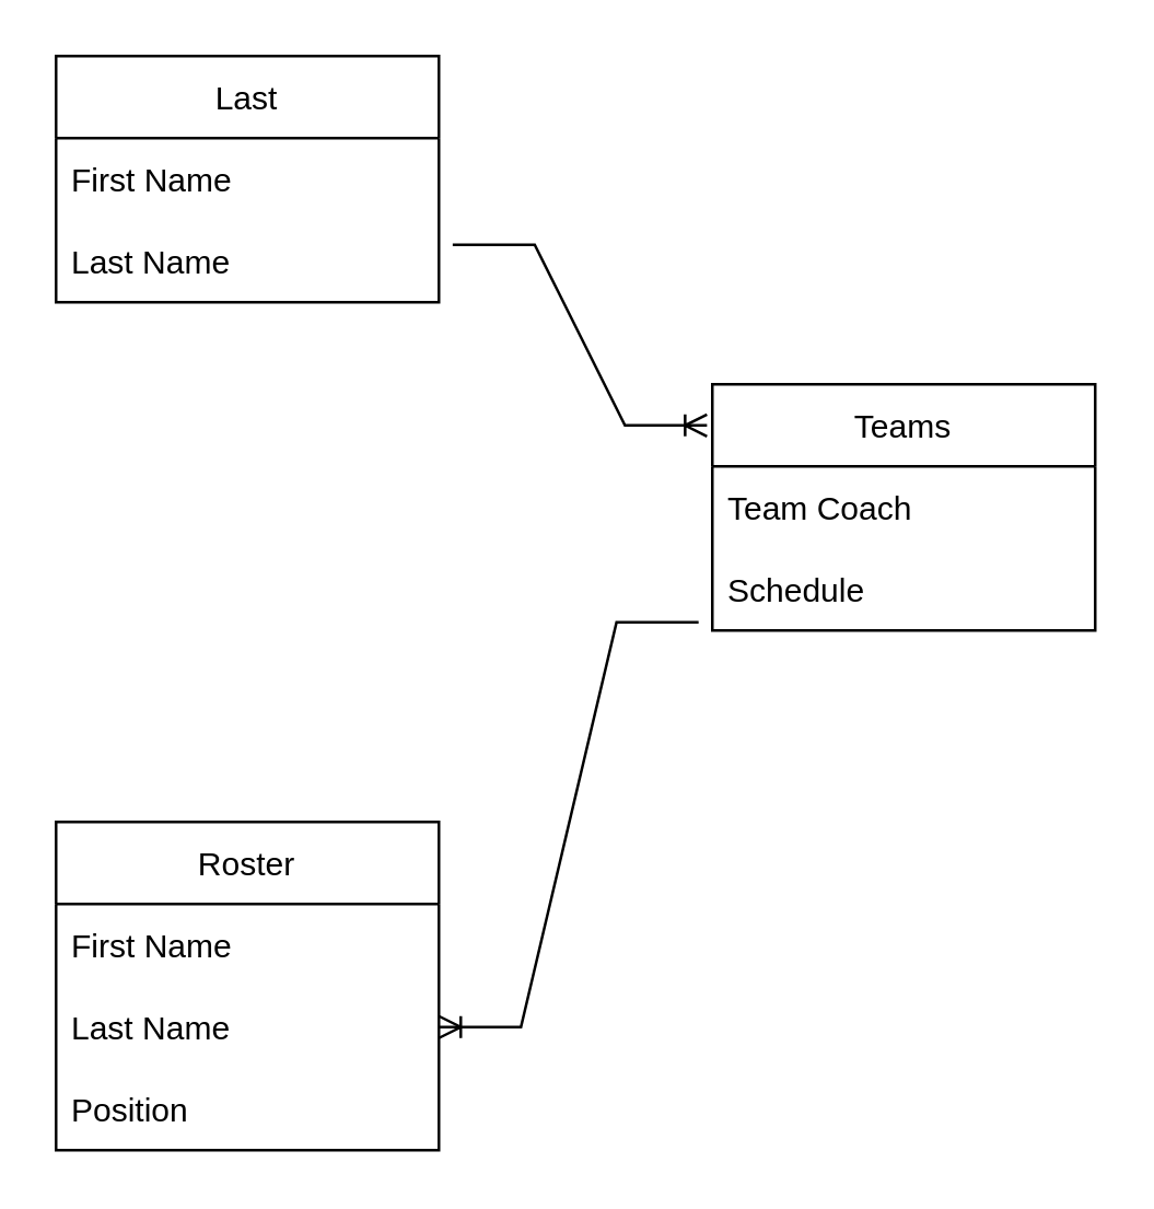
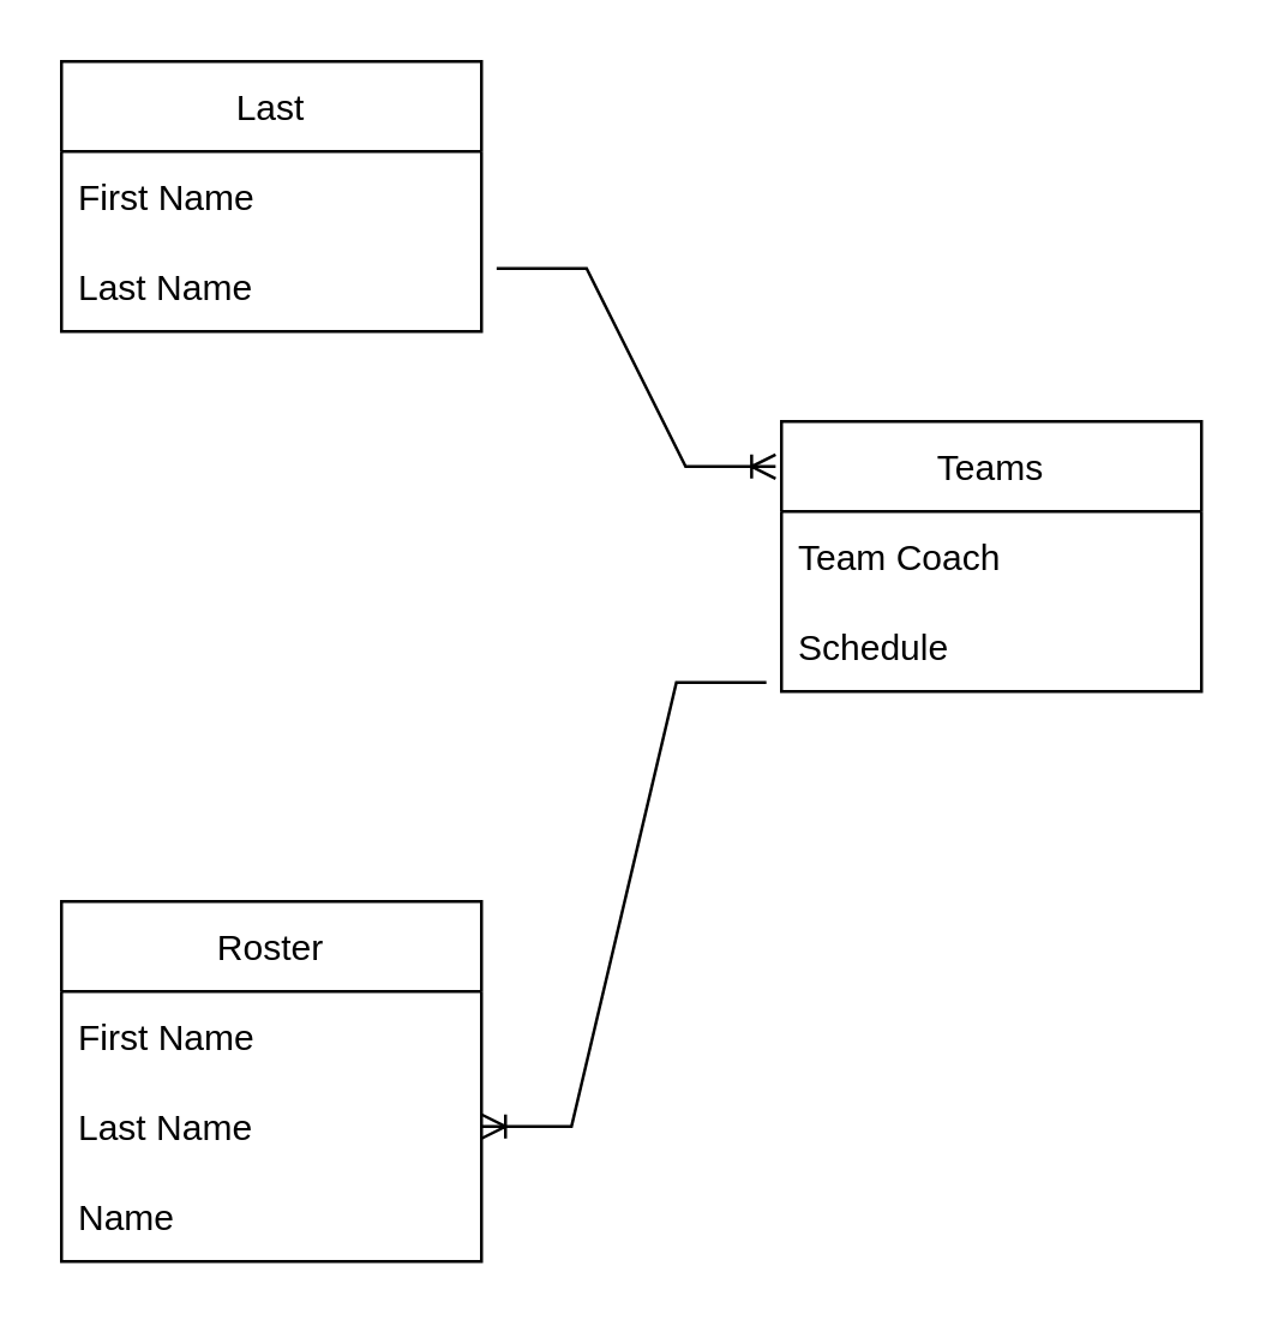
- <mxCell id="8" value="Position" style="text;strokeColor=none;fillColor=none;align=left;verticalAlign=middle;spacingLeft=4;spacingRight=4;overflow=hidden;points=[[0,0.5],[1,0.5]];portConstraint=eastwest;rotatable=0;" vertex="1" parent="5"><mxGeometry y="90" width="140" height="30" as="geometry" /></mxCell>
+ <mxCell id="8" value="Name" style="text;strokeColor=none;fillColor=none;align=left;verticalAlign=middle;spacingLeft=4;spacingRight=4;overflow=hidden;points=[[0,0.5],[1,0.5]];portConstraint=eastwest;rotatable=0;" vertex="1" parent="5"><mxGeometry y="90" width="140" height="30" as="geometry" /></mxCell>
